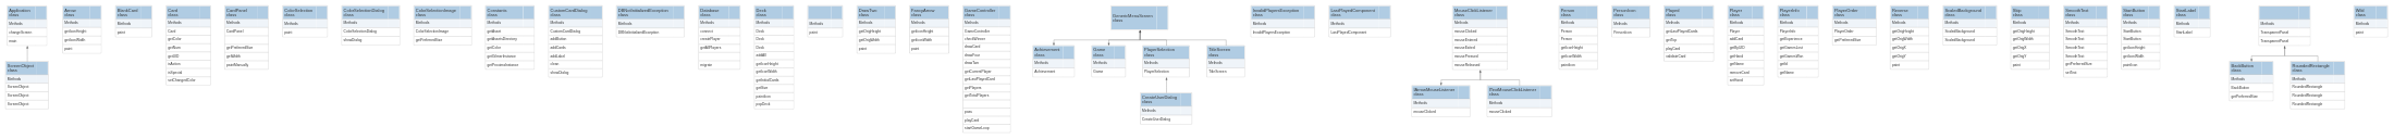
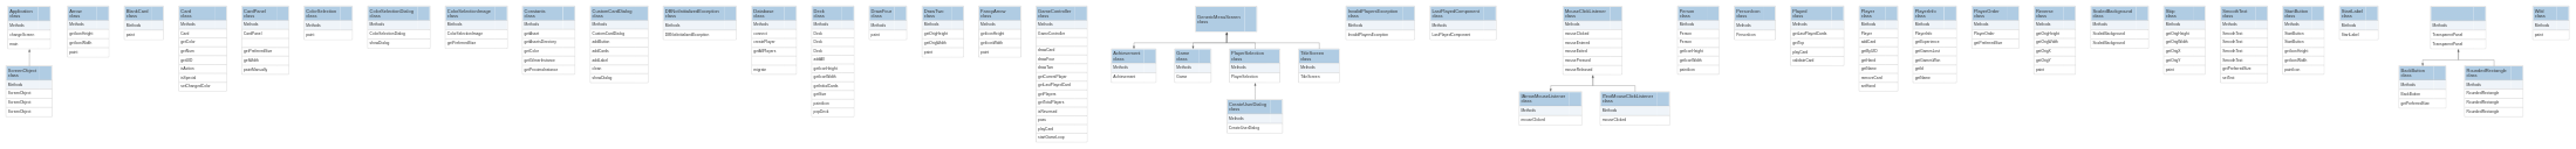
+ <mxCell id="408" value="&lt;p style=&quot;align:left;margin-left:0;margin-right:0;margin-top:0px;margin-bottom:0px;text-indent:0;valign:middle;direction:ltr;&quot;&gt;&lt;font style=&quot;font-size:16px;font-family:Arial;color:#333333;direction:ltr;letter-spacing:0px;line-height:16.937px;opacity:1&quot;&gt;DrawFour&lt;br/&gt;class&lt;/font&gt;&lt;/p&gt;" style="text;vsdxID=328;fillColor=none;gradientColor=none;strokeColor=none;strokeWidth=102;spacingTop=-3;spacingBottom=-3;spacingLeft=-3;spacingRight=-3;labelBackgroundColor=none;rounded=0;html=1;whiteSpace=wrap;verticalAlign=middle;align=left;;html=1;" parent="407" vertex="1"><mxGeometry x="6.1" y="5.85" width="72.47" height="35.05" as="geometry" /></mxCell>
- <mxCell id="482" value="&lt;p style=&quot;align:left;margin-left:0;margin-right:0;margin-top:0px;margin-bottom:0px;text-indent:0;valign:middle;direction:ltr;&quot;&gt;&lt;font style=&quot;font-size:13px;font-family:Arial;color:#333333;direction:ltr;letter-spacing:0px;line-height:14.112px;opacity:1&quot;&gt;checkWinner&lt;/font&gt;&lt;/p&gt;" style="text;vsdxID=386;fillColor=none;gradientColor=none;strokeColor=none;strokeWidth=102;spacingTop=-3;spacingBottom=-3;spacingLeft=-3;spacingRight=-3;labelBackgroundColor=none;rounded=0;html=1;whiteSpace=wrap;verticalAlign=middle;align=left;;html=1;" parent="481" vertex="1"><mxGeometry x="6.1" y="5.31" width="118.87" height="16.59" as="geometry" /></mxCell>
+ <mxCell id="506" value="&lt;p style=&quot;align:left;margin-left:0;margin-right:0;margin-top:0px;margin-bottom:0px;text-indent:0;valign:middle;direction:ltr;&quot;&gt;&lt;font style=&quot;font-size:13px;font-family:Arial;color:#333333;direction:ltr;letter-spacing:0px;line-height:14.112px;opacity:1&quot;&gt;isReversed&lt;/font&gt;&lt;/p&gt;" style="text;vsdxID=402;fillColor=none;gradientColor=none;strokeColor=none;strokeWidth=102;spacingTop=-3;spacingBottom=-3;spacingLeft=-3;spacingRight=-3;labelBackgroundColor=none;rounded=0;html=1;whiteSpace=wrap;verticalAlign=middle;align=left;;html=1;" parent="505" vertex="1"><mxGeometry x="6.1" y="5.14" width="118.87" height="16.76" as="geometry" /></mxCell>
